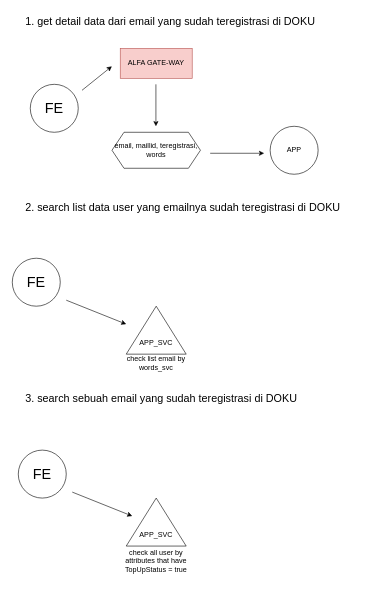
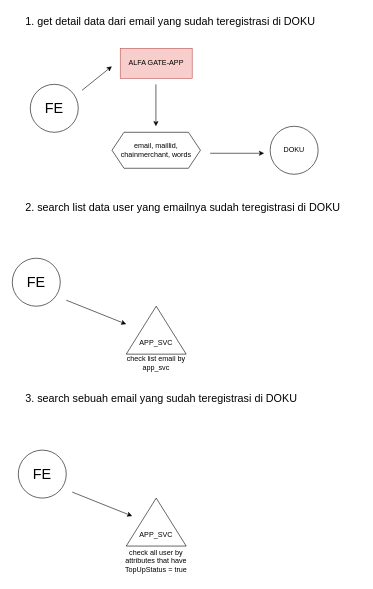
- <mxCell id="4" value="ALFA GATE-WAY" style="rounded=0;whiteSpace=wrap;html=1;fillColor=#f8cecc;strokeColor=#b85450;" parent="1" vertex="1"><mxGeometry x="200" y="80" width="120" height="50" as="geometry" /></mxCell>
+ <mxCell id="4" value="ALFA GATE-APP" style="rounded=0;whiteSpace=wrap;html=1;fillColor=#f8cecc;strokeColor=#b85450;" parent="1" vertex="1"><mxGeometry x="200" y="80" width="120" height="50" as="geometry" /></mxCell>
- <mxCell id="6" value="email, maillid, teregistrasi, words" style="shape=hexagon;perimeter=hexagonPerimeter2;whiteSpace=wrap;html=1;fixedSize=1;" parent="1" vertex="1"><mxGeometry x="186.25" y="220" width="147.5" height="60" as="geometry" /></mxCell>
+ <mxCell id="6" value="email, maillid, chainmerchant, words" style="shape=hexagon;perimeter=hexagonPerimeter2;whiteSpace=wrap;html=1;fixedSize=1;" parent="1" vertex="1"><mxGeometry x="186.25" y="220" width="147.5" height="60" as="geometry" /></mxCell>
- <mxCell id="8" value="APP" style="ellipse;whiteSpace=wrap;html=1;aspect=fixed;" parent="1" vertex="1"><mxGeometry x="450" y="210" width="80" height="80" as="geometry" /></mxCell>
+ <mxCell id="8" value="DOKU" style="ellipse;whiteSpace=wrap;html=1;aspect=fixed;" parent="1" vertex="1"><mxGeometry x="450" y="210" width="80" height="80" as="geometry" /></mxCell>
- <mxCell id="13" value="check list email by words_svc" style="text;html=1;strokeColor=none;fillColor=none;align=center;verticalAlign=middle;whiteSpace=wrap;rounded=0;" parent="1" vertex="1"><mxGeometry x="200" y="580" width="120" height="50" as="geometry" /></mxCell>
+ <mxCell id="13" value="check list email by app_svc" style="text;html=1;strokeColor=none;fillColor=none;align=center;verticalAlign=middle;whiteSpace=wrap;rounded=0;" parent="1" vertex="1"><mxGeometry x="200" y="580" width="120" height="50" as="geometry" /></mxCell>
